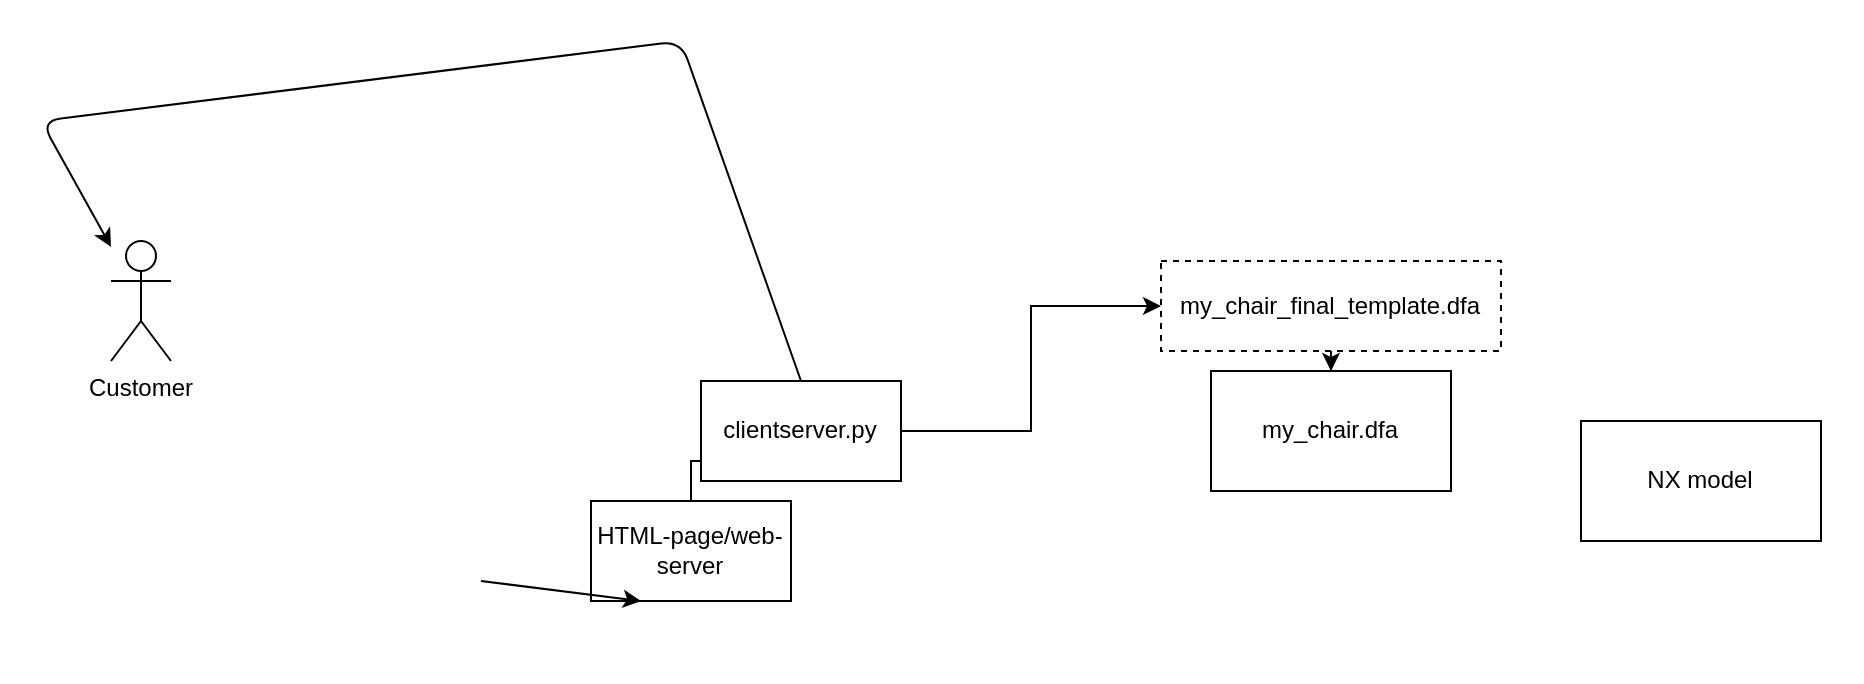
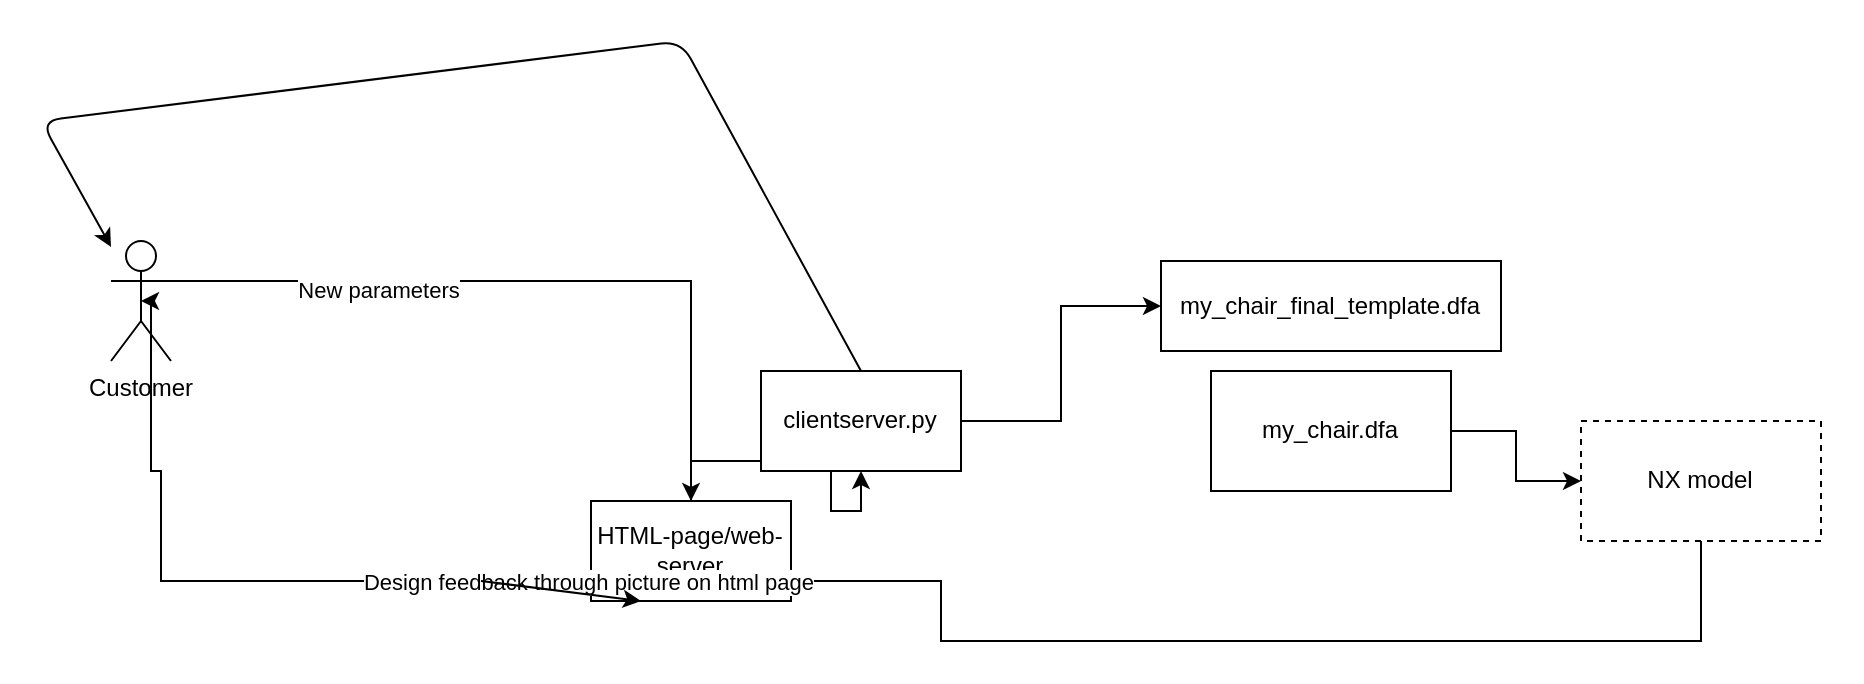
+ <mxCell id="4" style="edgeStyle=orthogonalEdgeStyle;rounded=0;orthogonalLoop=1;jettySize=auto;html=1;entryX=0.5;entryY=0;entryDx=0;entryDy=0;" edge="1" parent="1" source="6" target="3"><mxGeometry relative="1" as="geometry"><mxPoint x="150" y="210" as="targetPoint" /><Array as="points"><mxPoint x="75" y="140" /><mxPoint x="260" y="140" /></Array></mxGeometry></mxCell>
+ <mxCell id="5" value="New parameters" style="edgeLabel;html=1;align=center;verticalAlign=middle;resizable=0;points=[];" vertex="1" connectable="0" parent="4"><mxGeometry x="-0.445" y="-4" relative="1" as="geometry"><mxPoint as="offset" /></mxGeometry></mxCell>
- <mxCell id="10" value="my_chair_final_template.dfa" style="rounded=0;whiteSpace=wrap;html=1;dashed=1;" vertex="1" parent="1"><mxGeometry x="580" y="130" width="170" height="45" as="geometry" /></mxCell>
+ <mxCell id="10" value="my_chair_final_template.dfa" style="rounded=0;whiteSpace=wrap;html=1;" vertex="1" parent="1"><mxGeometry x="580" y="130" width="170" height="45" as="geometry" /></mxCell>
- <mxCell id="9" style="edgeStyle=orthogonalEdgeStyle;rounded=0;orthogonalLoop=1;jettySize=auto;html=1;" edge="1" parent="1" source="10" target="12"><mxGeometry relative="1" as="geometry" /></mxCell>
- <mxCell id="8" value="clientserver.py" style="rounded=0;whiteSpace=wrap;html=1;" vertex="1" parent="1"><mxGeometry x="350" y="190" width="100" height="50" as="geometry" /></mxCell>
+ <mxCell id="8" value="clientserver.py" style="rounded=0;whiteSpace=wrap;html=1;" vertex="1" parent="1"><mxGeometry x="380" y="185" width="100" height="50" as="geometry" /></mxCell>
+ <mxCell id="11" style="edgeStyle=orthogonalEdgeStyle;rounded=0;orthogonalLoop=1;jettySize=auto;html=1;" edge="1" parent="1" source="12" target="15"><mxGeometry relative="1" as="geometry" /></mxCell>
- <mxCell id="15" value="NX model" style="rounded=0;whiteSpace=wrap;html=1;" vertex="1" parent="1"><mxGeometry x="790" y="210" width="120" height="60" as="geometry" /></mxCell>
+ <mxCell id="15" value="NX model" style="rounded=0;whiteSpace=wrap;html=1;dashed=1;" vertex="1" parent="1"><mxGeometry x="790" y="210" width="120" height="60" as="geometry" /></mxCell>
+ <mxCell id="13" style="edgeStyle=orthogonalEdgeStyle;rounded=0;orthogonalLoop=1;jettySize=auto;html=1;entryX=0.5;entryY=0.5;entryDx=0;entryDy=0;entryPerimeter=0;" edge="1" parent="1" source="15" target="6"><mxGeometry relative="1" as="geometry"><mxPoint x="150" y="260" as="targetPoint" /><Array as="points"><mxPoint x="850" y="320" /><mxPoint x="470" y="320" /><mxPoint x="470" y="290" /><mxPoint x="80" y="290" /><mxPoint x="80" y="235" /><mxPoint x="75" y="235" /></Array></mxGeometry></mxCell>
+ <mxCell id="14" value="Design feedback through picture on html page" style="edgeLabel;html=1;align=center;verticalAlign=middle;resizable=0;points=[];" vertex="1" connectable="0" parent="13"><mxGeometry x="0.273" relative="1" as="geometry"><mxPoint as="offset" /></mxGeometry></mxCell>
